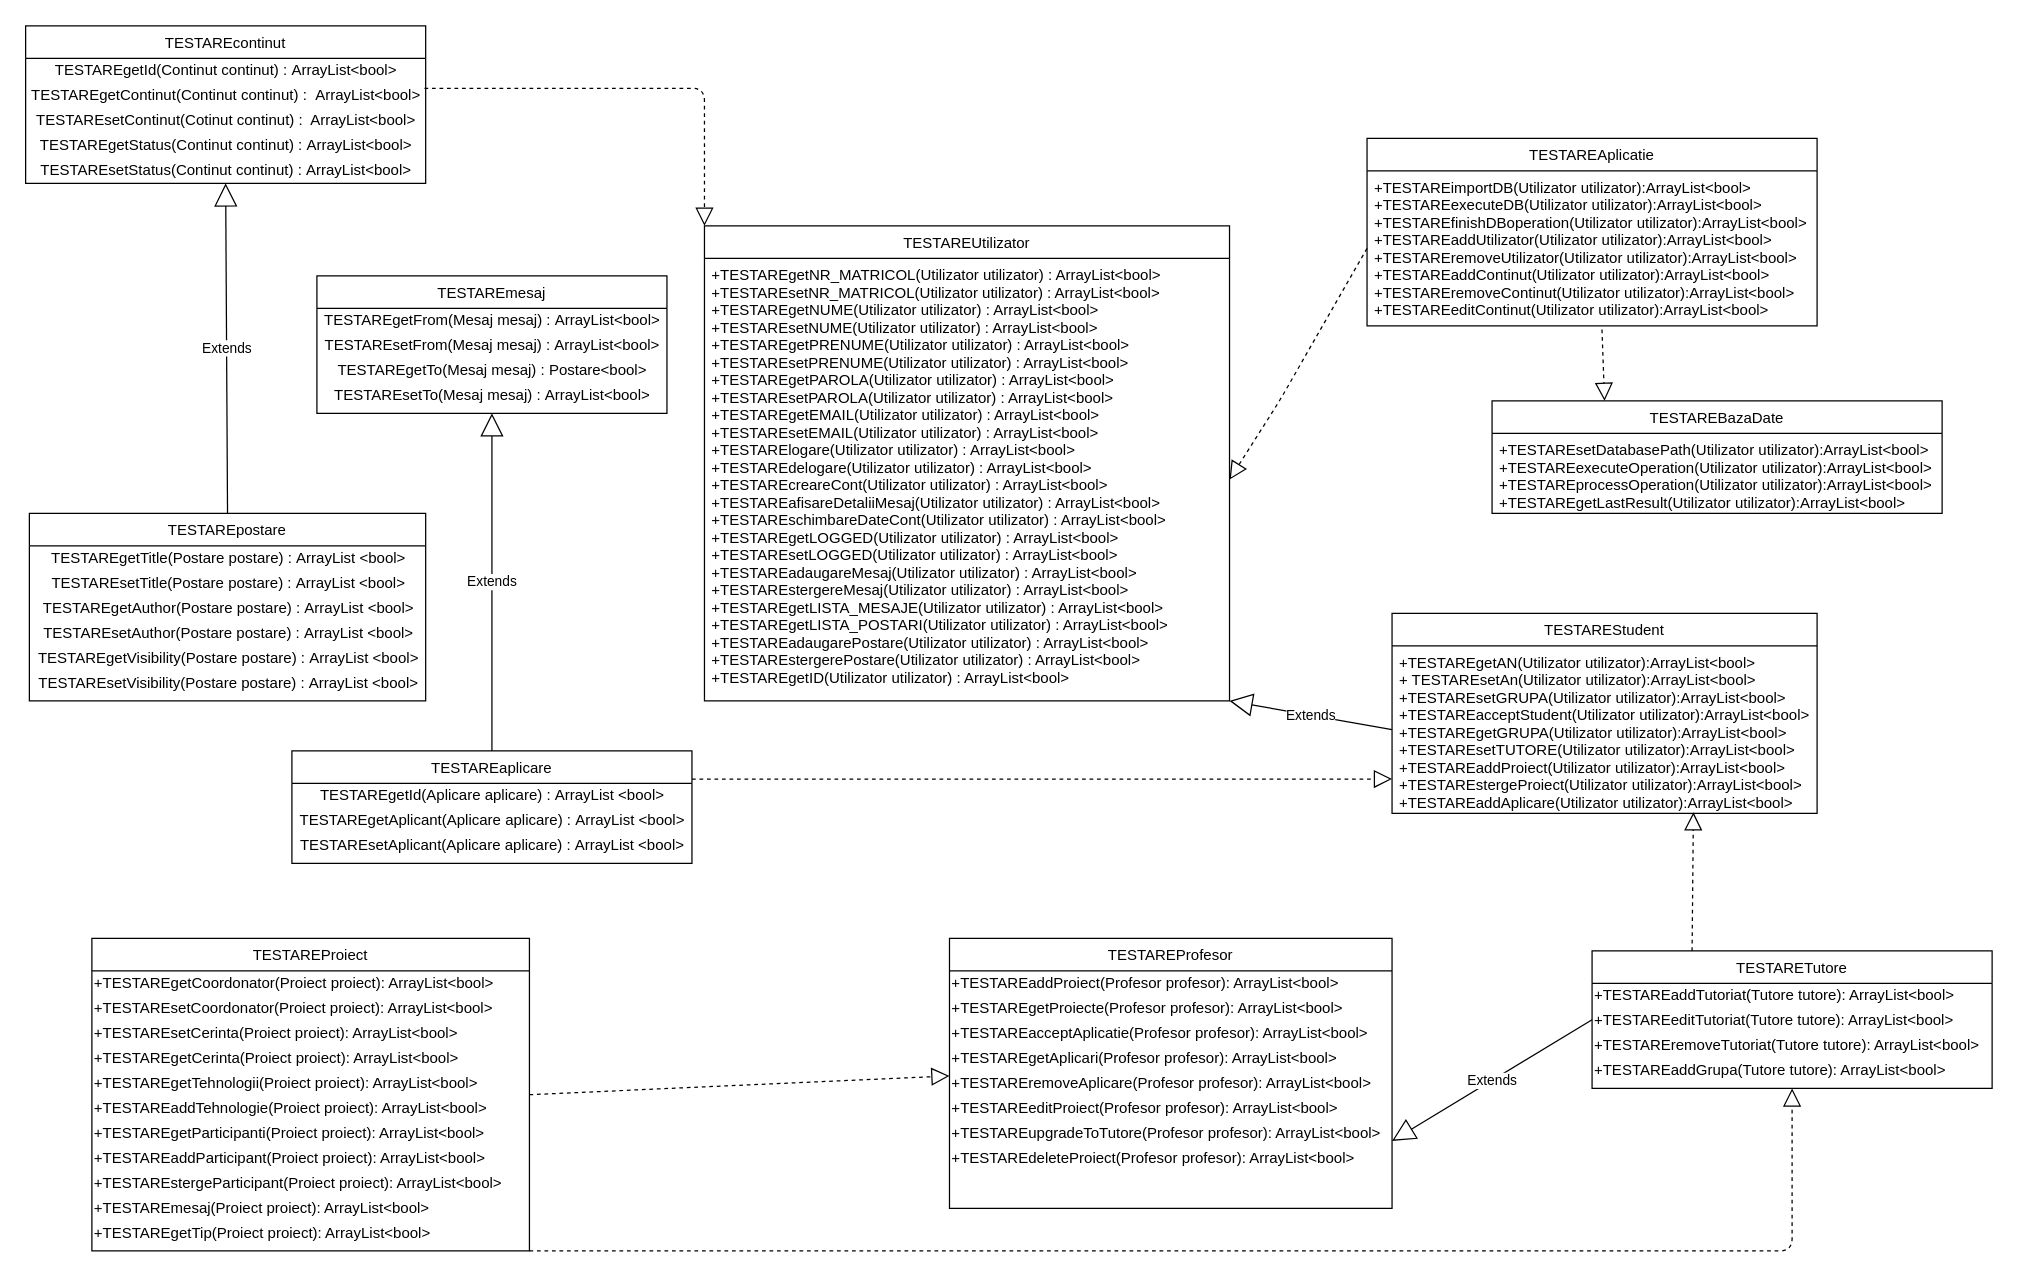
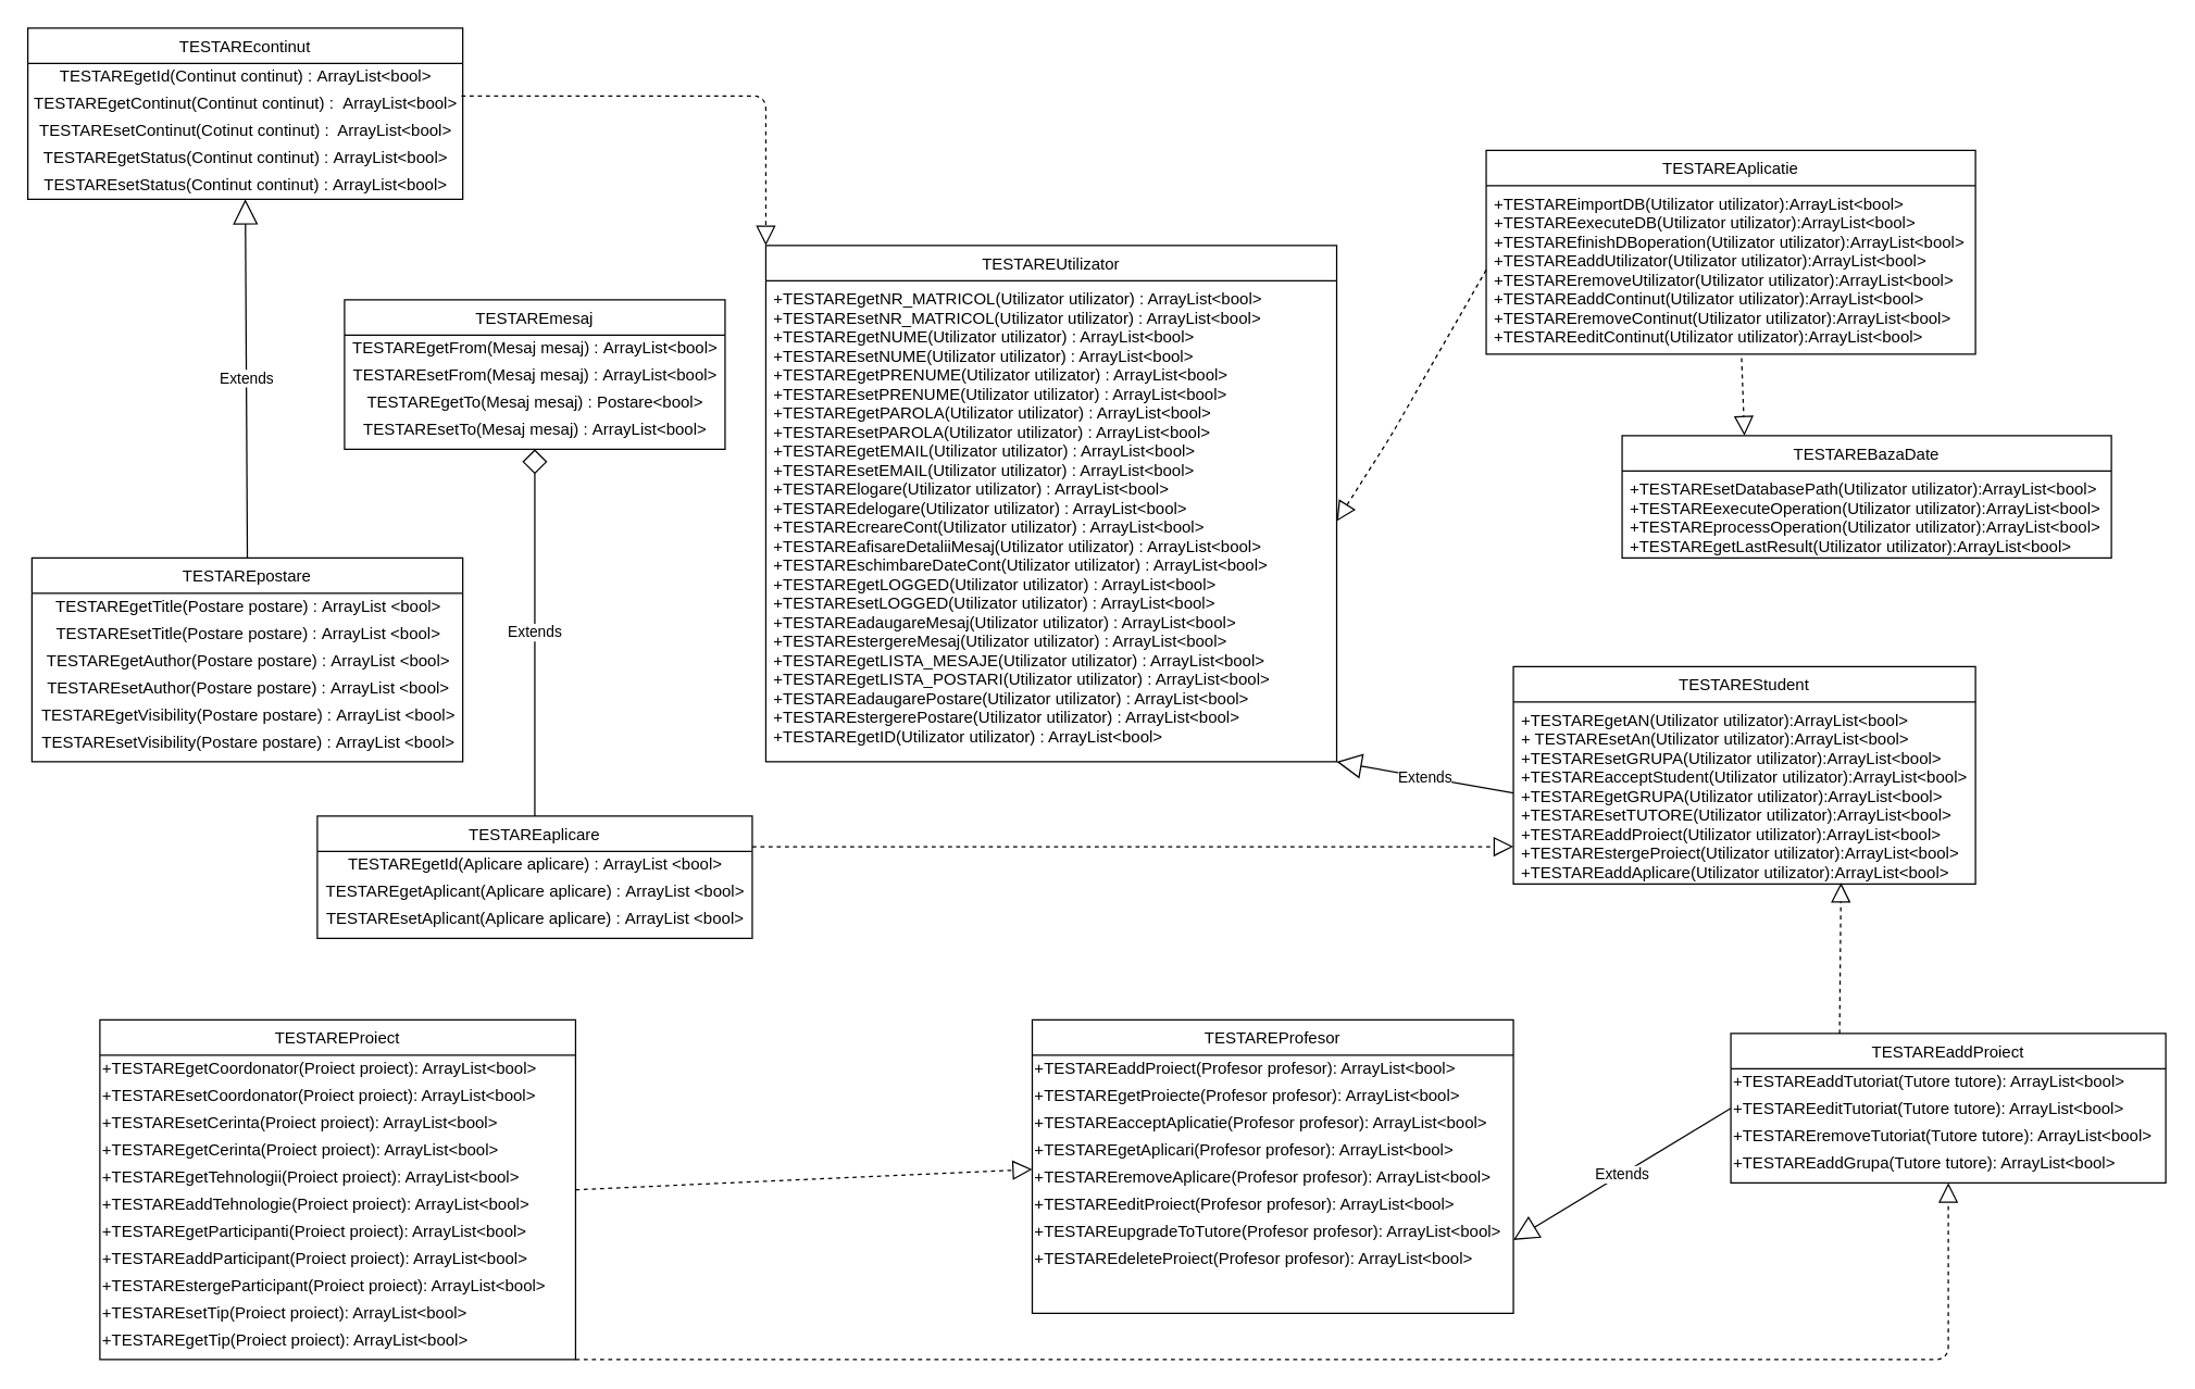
- <mxCell id="34" value="Extends" style="endArrow=block;endSize=16;endFill=0;html=1;exitX=0.5;exitY=0;exitDx=0;exitDy=0;entryX=0.5;entryY=1;entryDx=0;entryDy=0;" edge="1" parent="1" source="42" target="46"><mxGeometry width="160" relative="1" as="geometry"><mxPoint x="723" y="650" as="sourcePoint" /><mxPoint x="883" y="650" as="targetPoint" /></mxGeometry></mxCell>
+ <mxCell id="34" value="Extends" style="endArrow=diamond;endSize=16;endFill=0;html=1;exitX=0.5;exitY=0;exitDx=0;exitDy=0;entryX=0.5;entryY=1;entryDx=0;entryDy=0;" edge="1" parent="1" source="42" target="46"><mxGeometry width="160" relative="1" as="geometry"><mxPoint x="723" y="650" as="sourcePoint" /><mxPoint x="883" y="650" as="targetPoint" /></mxGeometry></mxCell>
- <mxCell id="29" value="TESTARETutore" style="swimlane;fontStyle=0;align=center;verticalAlign=top;childLayout=stackLayout;horizontal=1;startSize=26;horizontalStack=0;resizeParent=1;resizeLast=0;collapsible=1;marginBottom=0;rounded=0;shadow=0;strokeWidth=1;" vertex="1" parent="1"><mxGeometry x="1273" y="760" width="320" height="110" as="geometry"><mxRectangle x="550" y="140" width="160" height="26" as="alternateBounds" /></mxGeometry></mxCell>
+ <mxCell id="29" value="TESTAREaddProiect" style="swimlane;fontStyle=0;align=center;verticalAlign=top;childLayout=stackLayout;horizontal=1;startSize=26;horizontalStack=0;resizeParent=1;resizeLast=0;collapsible=1;marginBottom=0;rounded=0;shadow=0;strokeWidth=1;" vertex="1" parent="1"><mxGeometry x="1273" y="760" width="320" height="110" as="geometry"><mxRectangle x="550" y="140" width="160" height="26" as="alternateBounds" /></mxGeometry></mxCell>
- <mxCell id="23" value="+TESTAREmesaj(Proiect proiect): ArrayList&amp;lt;bool&amp;gt;" style="text;html=1;align=left;verticalAlign=middle;resizable=0;points=[];autosize=1;" vertex="1" parent="13"><mxGeometry y="206" width="350" height="20" as="geometry" /></mxCell>
+ <mxCell id="23" value="+TESTAREsetTip(Proiect proiect): ArrayList&amp;lt;bool&amp;gt;" style="text;html=1;align=left;verticalAlign=middle;resizable=0;points=[];autosize=1;" vertex="1" parent="13"><mxGeometry y="206" width="350" height="20" as="geometry" /></mxCell>
